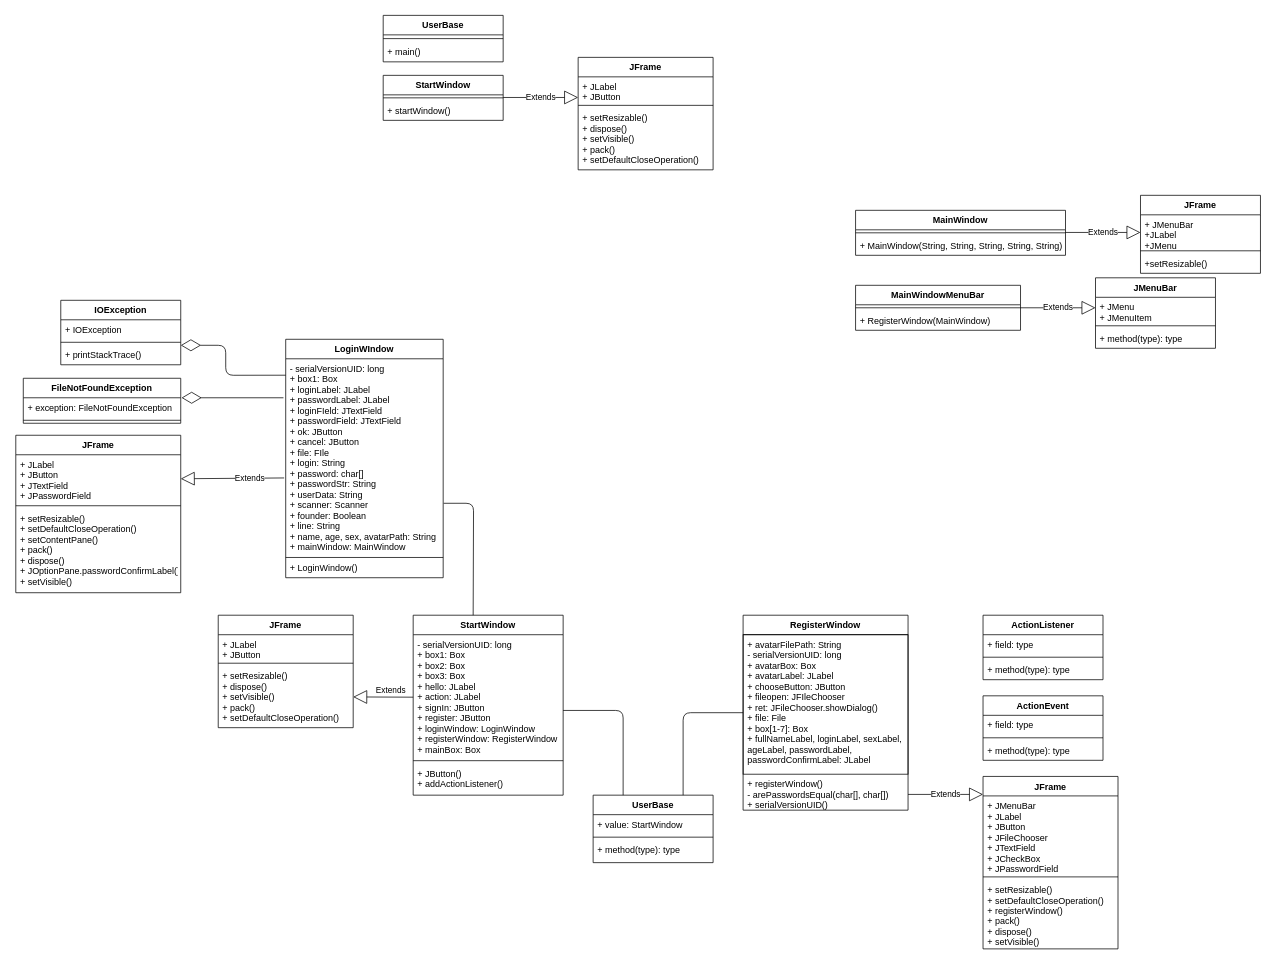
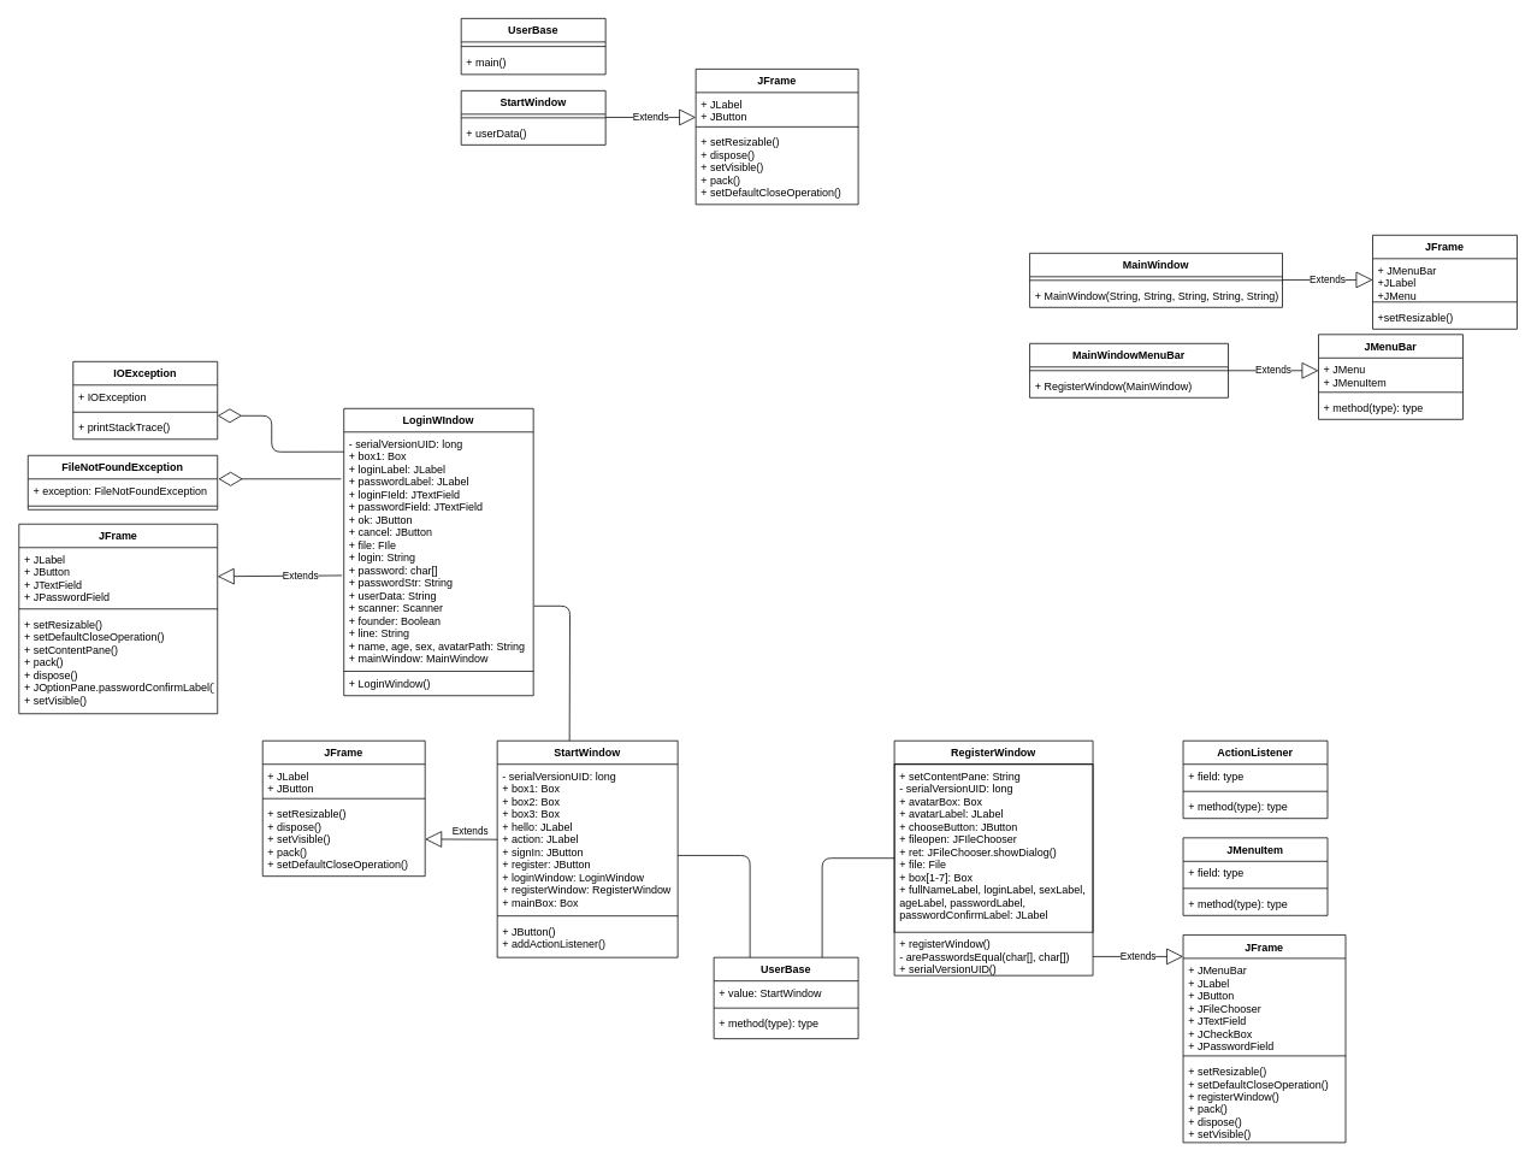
- <mxCell id="7" value="+ startWindow()" style="text;strokeColor=none;fillColor=none;align=left;verticalAlign=top;spacingLeft=4;spacingRight=4;overflow=hidden;rotatable=0;points=[[0,0.5],[1,0.5]];portConstraint=eastwest;" parent="5" vertex="1"><mxGeometry y="34" width="160" height="26" as="geometry" /></mxCell>
+ <mxCell id="7" value="+ userData()" style="text;strokeColor=none;fillColor=none;align=left;verticalAlign=top;spacingLeft=4;spacingRight=4;overflow=hidden;rotatable=0;points=[[0,0.5],[1,0.5]];portConstraint=eastwest;" parent="5" vertex="1"><mxGeometry y="34" width="160" height="26" as="geometry" /></mxCell>
- <mxCell id="9" value="+ avatarFilePath: String&#10;- serialVersionUID: long&#10;+ avatarBox: Box&#10;+ avatarLabel: JLabel&#10;+ chooseButton: JButton&#10;+ fileopen: JFIleChooser&#10;+ ret: JFileChooser.showDialog()&#10;+ file: File&#10;+ box[1-7]: Box&#10;+ fullNameLabel, loginLabel, sexLabel, &#10;ageLabel, passwordLabel,&#10;passwordConfirmLabel: JLabel" style="text;strokeColor=#000000;fillColor=none;align=left;verticalAlign=top;spacingLeft=4;spacingRight=4;overflow=hidden;rotatable=0;points=[[0,0.5],[1,0.5]];portConstraint=eastwest;strokeWidth=1;" parent="8" vertex="1"><mxGeometry y="26" width="220" height="186" as="geometry" /></mxCell>
+ <mxCell id="9" value="+ setContentPane: String&#10;- serialVersionUID: long&#10;+ avatarBox: Box&#10;+ avatarLabel: JLabel&#10;+ chooseButton: JButton&#10;+ fileopen: JFIleChooser&#10;+ ret: JFileChooser.showDialog()&#10;+ file: File&#10;+ box[1-7]: Box&#10;+ fullNameLabel, loginLabel, sexLabel, &#10;ageLabel, passwordLabel,&#10;passwordConfirmLabel: JLabel" style="text;strokeColor=#000000;fillColor=none;align=left;verticalAlign=top;spacingLeft=4;spacingRight=4;overflow=hidden;rotatable=0;points=[[0,0.5],[1,0.5]];portConstraint=eastwest;strokeWidth=1;" parent="8" vertex="1"><mxGeometry y="26" width="220" height="186" as="geometry" /></mxCell>
- <mxCell id="75" value="ActionEvent" style="swimlane;fontStyle=1;align=center;verticalAlign=top;childLayout=stackLayout;horizontal=1;startSize=26;horizontalStack=0;resizeParent=1;resizeParentMax=0;resizeLast=0;collapsible=1;marginBottom=0;" vertex="1" parent="1"><mxGeometry x="1310" y="927.5" width="160" height="86" as="geometry" /></mxCell>
+ <mxCell id="75" value="JMenuItem" style="swimlane;fontStyle=1;align=center;verticalAlign=top;childLayout=stackLayout;horizontal=1;startSize=26;horizontalStack=0;resizeParent=1;resizeParentMax=0;resizeLast=0;collapsible=1;marginBottom=0;" vertex="1" parent="1"><mxGeometry x="1310" y="927.5" width="160" height="86" as="geometry" /></mxCell>
